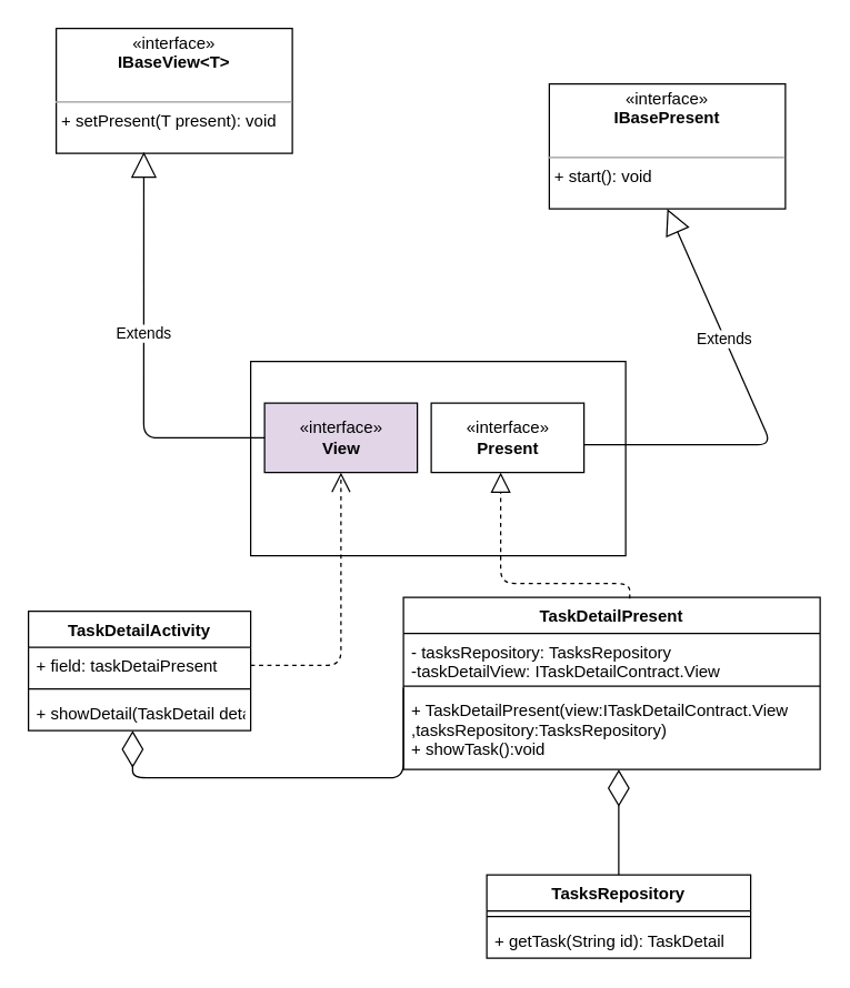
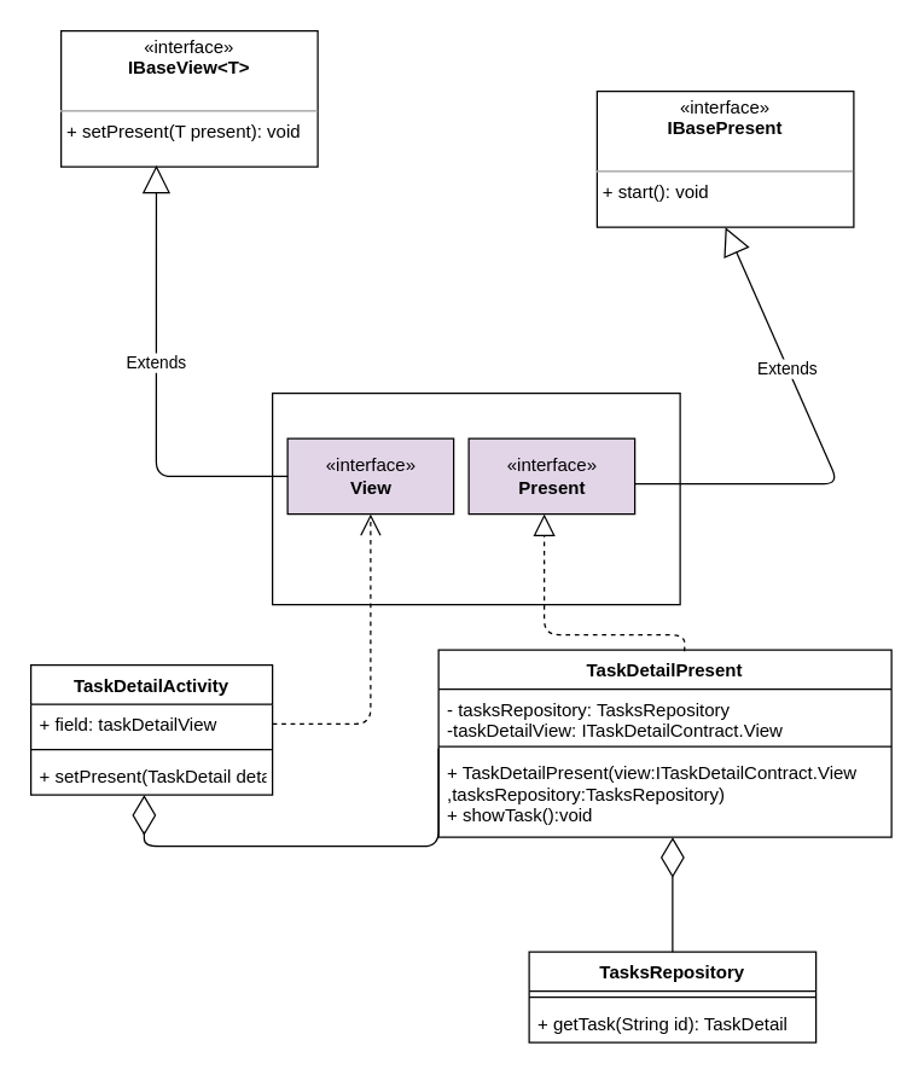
- <mxCell id="6" value="«interface»&lt;br&gt;&lt;b&gt;Present&lt;/b&gt;" style="html=1;" vertex="1" parent="1"><mxGeometry x="310" y="290" width="110" height="50" as="geometry" /></mxCell>
+ <mxCell id="6" value="«interface»&lt;br&gt;&lt;b&gt;Present&lt;/b&gt;" style="html=1;fillColor=#e1d5e7;" vertex="1" parent="1"><mxGeometry x="310" y="290" width="110" height="50" as="geometry" /></mxCell>
- <mxCell id="10" value="+ field: taskDetaiPresent" style="text;strokeColor=none;fillColor=none;align=left;verticalAlign=top;spacingLeft=4;spacingRight=4;overflow=hidden;rotatable=0;points=[[0,0.5],[1,0.5]];portConstraint=eastwest;" vertex="1" parent="9"><mxGeometry y="26" width="160" height="26" as="geometry" /></mxCell>
+ <mxCell id="10" value="+ field: taskDetailView" style="text;strokeColor=none;fillColor=none;align=left;verticalAlign=top;spacingLeft=4;spacingRight=4;overflow=hidden;rotatable=0;points=[[0,0.5],[1,0.5]];portConstraint=eastwest;" vertex="1" parent="9"><mxGeometry y="26" width="160" height="26" as="geometry" /></mxCell>
- <mxCell id="12" value="+ showDetail(TaskDetail detal): void" style="text;strokeColor=none;fillColor=none;align=left;verticalAlign=top;spacingLeft=4;spacingRight=4;overflow=hidden;rotatable=0;points=[[0,0.5],[1,0.5]];portConstraint=eastwest;" vertex="1" parent="9"><mxGeometry y="60" width="160" height="26" as="geometry" /></mxCell>
+ <mxCell id="12" value="+ setPresent(TaskDetail detal): void" style="text;strokeColor=none;fillColor=none;align=left;verticalAlign=top;spacingLeft=4;spacingRight=4;overflow=hidden;rotatable=0;points=[[0,0.5],[1,0.5]];portConstraint=eastwest;" vertex="1" parent="9"><mxGeometry y="60" width="160" height="26" as="geometry" /></mxCell>
